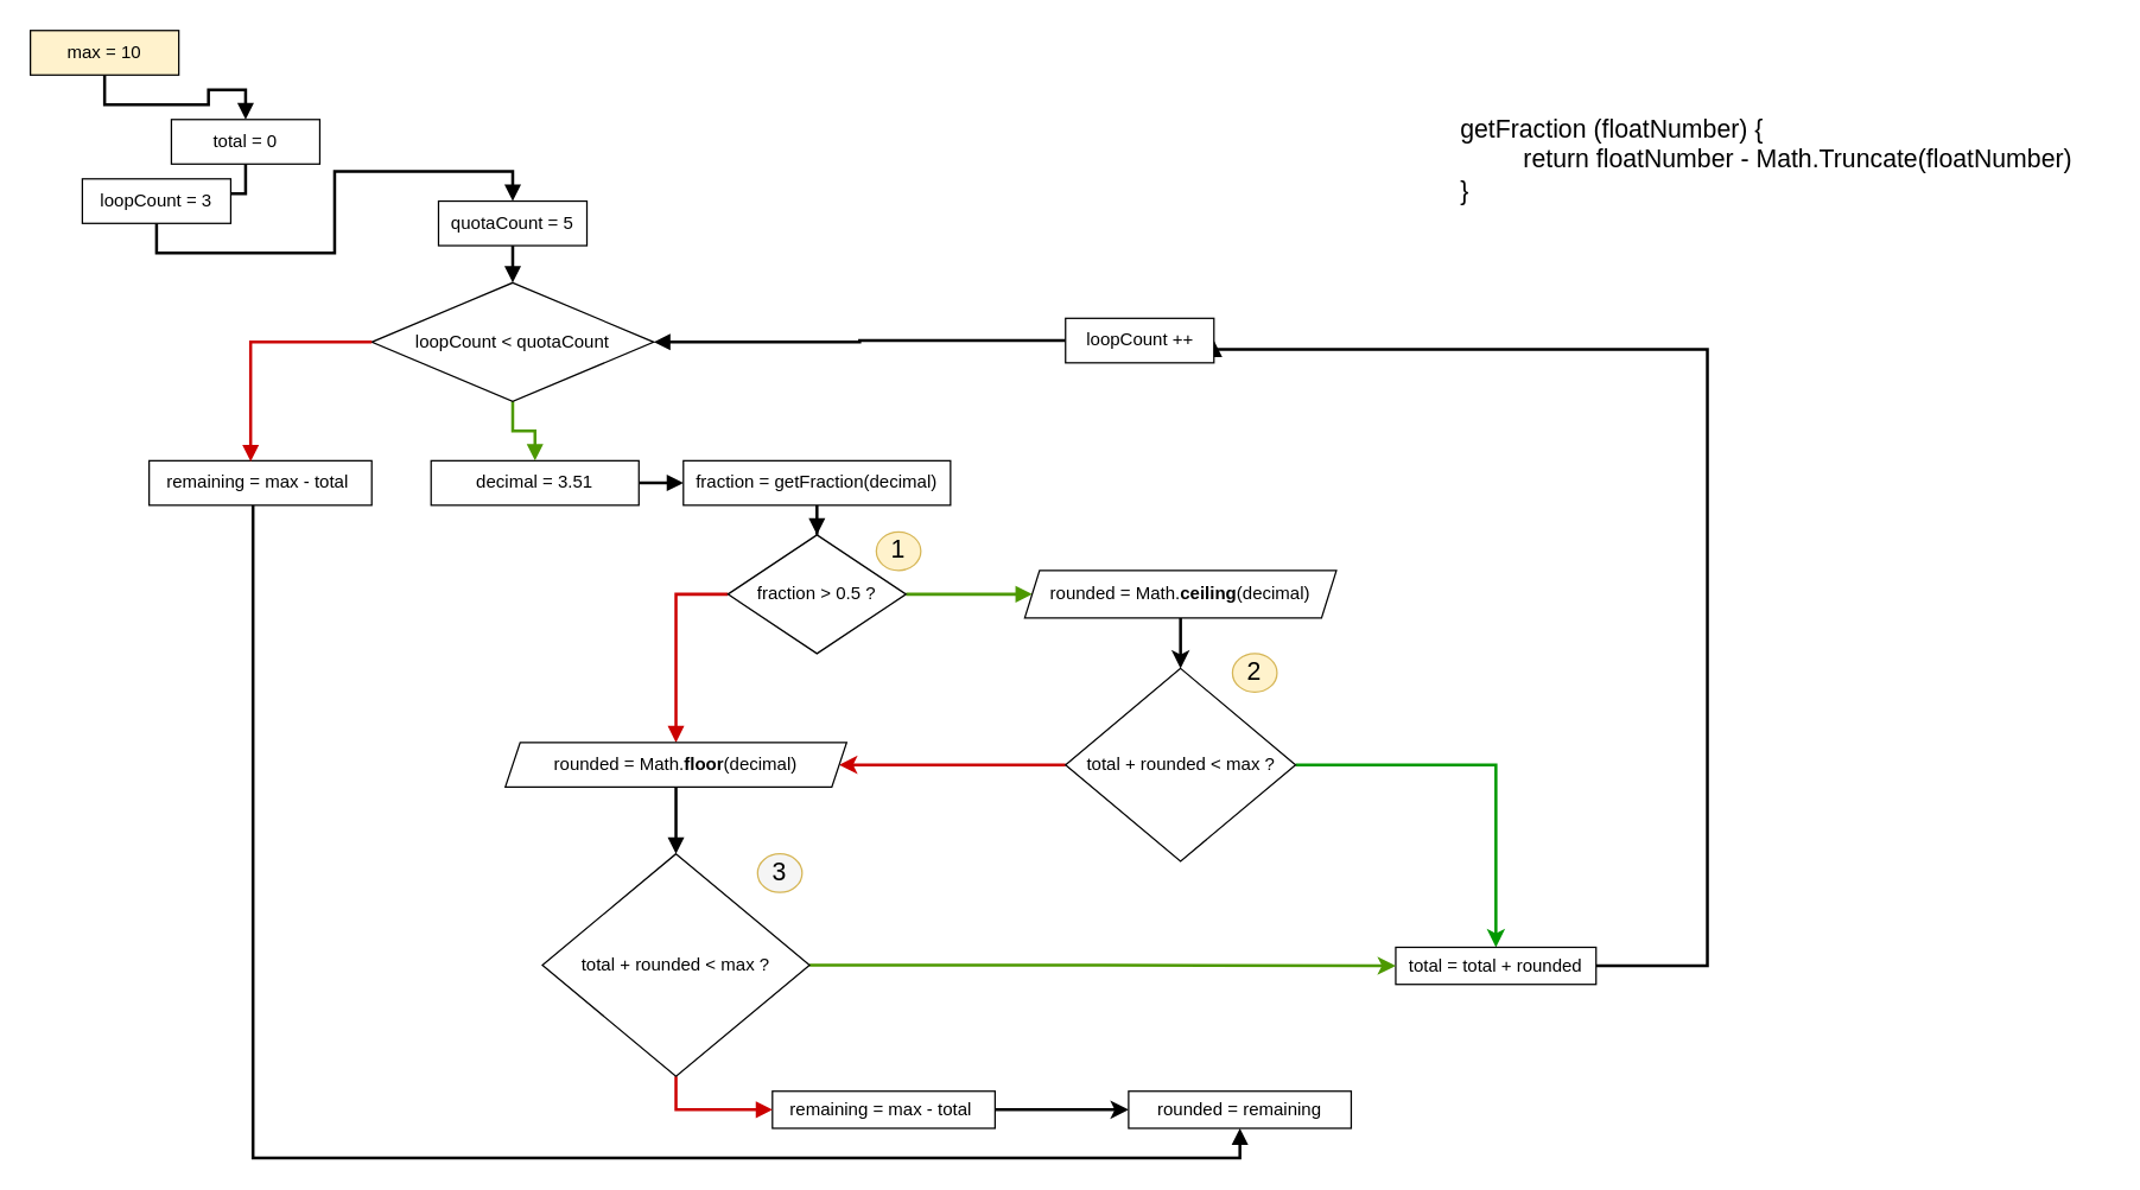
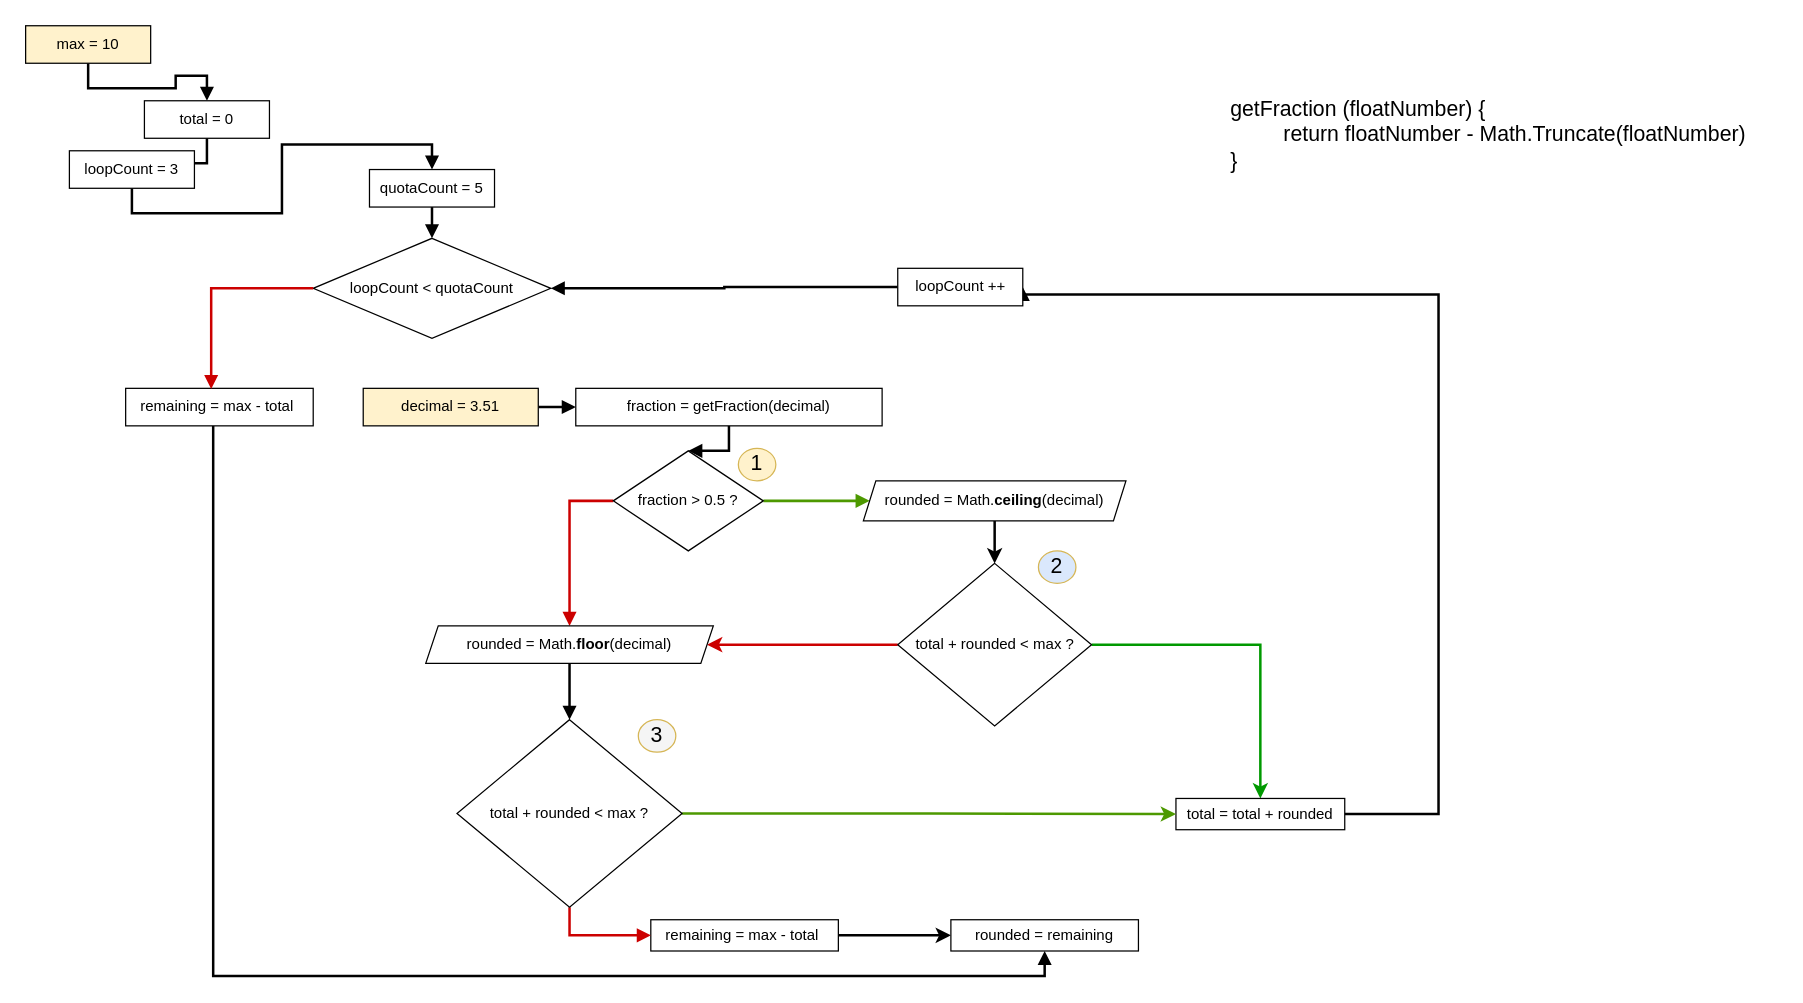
- <mxCell id="36" style="edgeStyle=orthogonalEdgeStyle;rounded=0;orthogonalLoop=1;jettySize=auto;html=1;exitX=0.5;exitY=1;exitDx=0;exitDy=0;entryX=0.5;entryY=0;entryDx=0;entryDy=0;endArrow=block;endFill=1;strokeWidth=2;fontSize=17;fillColor=#d5e8d4;strokeColor=#4D9900;" edge="1" parent="1" source="37" target="5"><mxGeometry relative="1" as="geometry" /></mxCell>
- <mxCell id="5" value="decimal = 3.51" style="rounded=0;whiteSpace=wrap;html=1;" vertex="1" parent="1"><mxGeometry x="290" y="310" width="140" height="30" as="geometry" /></mxCell>
+ <mxCell id="5" value="decimal = 3.51" style="rounded=0;whiteSpace=wrap;html=1;fillColor=#fff2cc;" vertex="1" parent="1"><mxGeometry x="290" y="310" width="140" height="30" as="geometry" /></mxCell>
- <mxCell id="9" value="fraction = getFraction(decimal)" style="rounded=0;whiteSpace=wrap;html=1;fontSize=12;" vertex="1" parent="1"><mxGeometry x="460" y="310" width="180" height="30" as="geometry" /></mxCell>
+ <mxCell id="9" value="fraction = getFraction(decimal)" style="rounded=0;whiteSpace=wrap;html=1;fontSize=12;" vertex="1" parent="1"><mxGeometry x="460" y="310" width="245" height="30" as="geometry" /></mxCell>
- <mxCell id="30" value="2" style="ellipse;whiteSpace=wrap;html=1;fontSize=17;fillColor=#fff2cc;strokeColor=#d6b656;" vertex="1" parent="1"><mxGeometry x="830" y="440" width="30" height="26" as="geometry" /></mxCell>
+ <mxCell id="30" value="2" style="ellipse;whiteSpace=wrap;html=1;fontSize=17;fillColor=#dae8fc;strokeColor=#d6b656;" vertex="1" parent="1"><mxGeometry x="830" y="440" width="30" height="26" as="geometry" /></mxCell>
